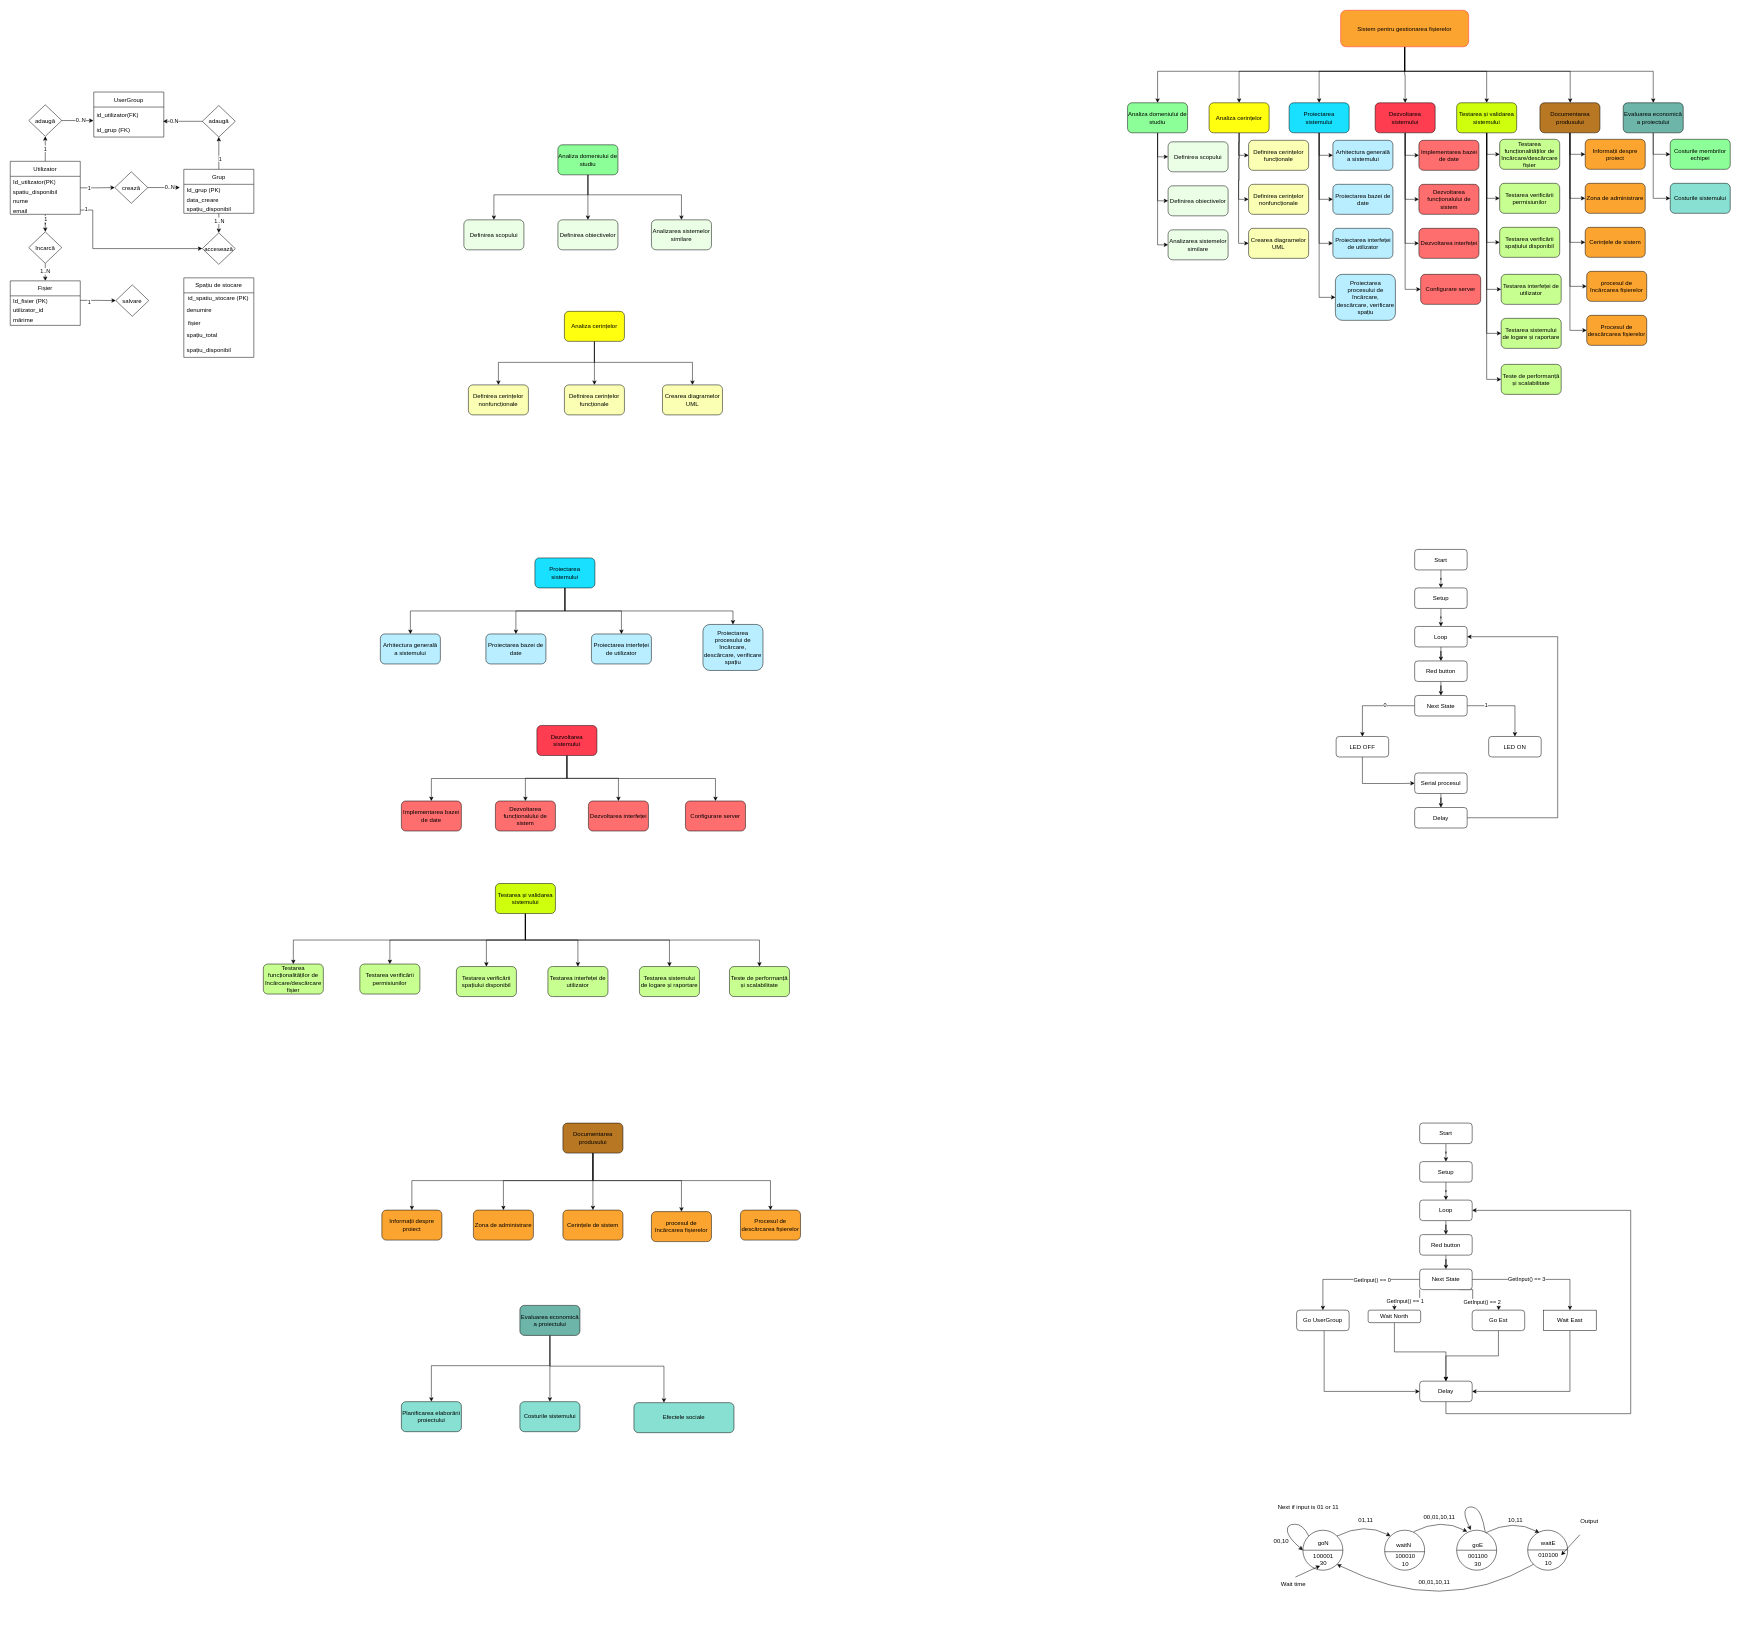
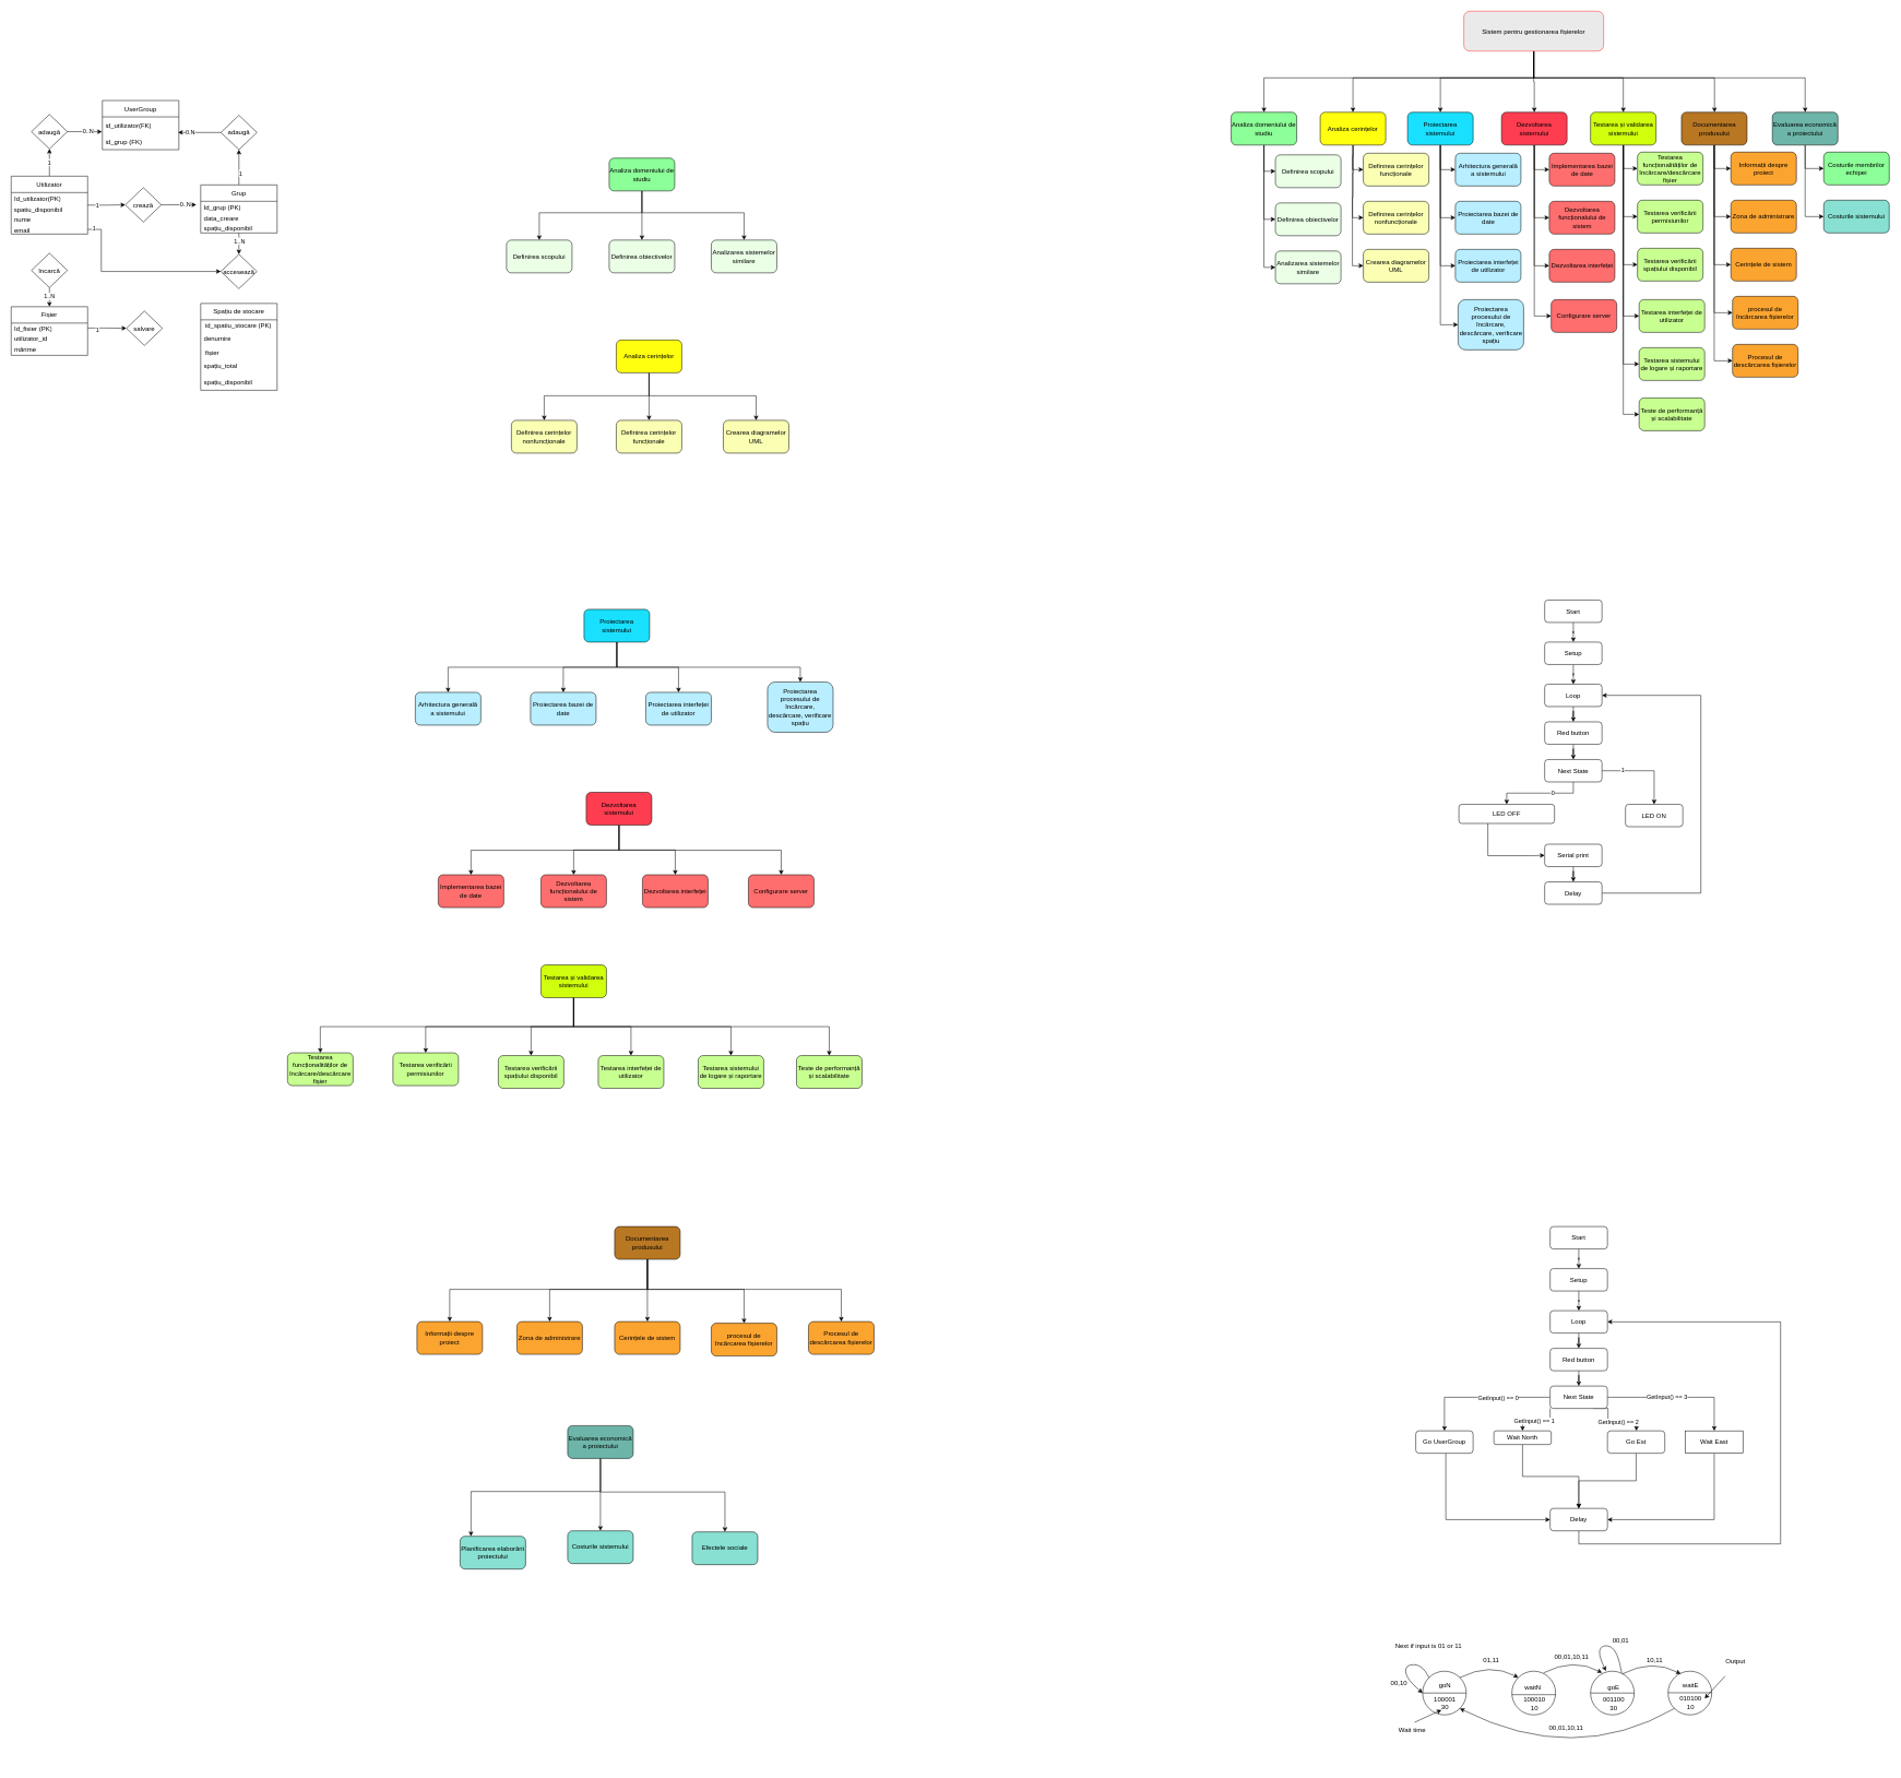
- <mxCell id="9" value="Sistem pentru gestionarea fișierelor" style="rounded=1;whiteSpace=wrap;html=1;fillColor=#fca430;strokeColor=#FF3333;" parent="1" vertex="1"><mxGeometry x="2680" y="20" width="256" height="73" as="geometry" /></mxCell>
+ <mxCell id="9" value="Sistem pentru gestionarea fișierelor" style="rounded=1;whiteSpace=wrap;html=1;fillColor=#EAEAEA;strokeColor=#FF3333;" parent="1" vertex="1"><mxGeometry x="2680" y="20" width="256" height="73" as="geometry" /></mxCell>
- <mxCell id="215" value="" style="edgeStyle=orthogonalEdgeStyle;rounded=0;orthogonalLoop=1;jettySize=auto;html=1;" parent="1" source="220" target="227" edge="1"><mxGeometry relative="1" as="geometry" /></mxCell>
- <mxCell id="216" value="1" style="edgeLabel;html=1;align=center;verticalAlign=middle;resizable=0;points=[];" parent="215" vertex="1" connectable="0"><mxGeometry x="-0.556" y="3" relative="1" as="geometry"><mxPoint x="-3" y="-1" as="offset" /></mxGeometry></mxCell>
- <mxCell id="41" value="LED OFF" style="rounded=1;whiteSpace=wrap;html=1;" parent="1" vertex="1"><mxGeometry x="2671" y="1472" width="105" height="41" as="geometry" /></mxCell>
+ <mxCell id="41" value="LED OFF" style="rounded=1;whiteSpace=wrap;html=1;" parent="1" vertex="1"><mxGeometry x="2671" y="1472" width="175" height="35" as="geometry" /></mxCell>
- <mxCell id="43" value="Serial procesul" style="rounded=1;whiteSpace=wrap;html=1;" parent="1" vertex="1"><mxGeometry x="2828" y="1545" width="105" height="41" as="geometry" /></mxCell>
+ <mxCell id="43" value="Serial print" style="rounded=1;whiteSpace=wrap;html=1;" parent="1" vertex="1"><mxGeometry x="2828" y="1545" width="105" height="41" as="geometry" /></mxCell>
- <mxCell id="212" value="Planificarea elaborării proiectului" style="rounded=1;whiteSpace=wrap;html=1;fillColor=#87E0D1;" parent="1" vertex="1"><mxGeometry x="802" y="2802" width="120" height="60" as="geometry" /></mxCell>
+ <mxCell id="212" value="Planificarea elaborării proiectului" style="rounded=1;whiteSpace=wrap;html=1;fillColor=#87E0D1;" parent="1" vertex="1"><mxGeometry x="842" y="2812" width="120" height="60" as="geometry" /></mxCell>
- <mxCell id="214" value="Efectele sociale" style="rounded=1;whiteSpace=wrap;html=1;fillColor=#87E0D1;" parent="1" vertex="1"><mxGeometry x="1267" y="2804" width="200" height="60" as="geometry" /></mxCell>
+ <mxCell id="214" value="Efectele sociale" style="rounded=1;whiteSpace=wrap;html=1;fillColor=#87E0D1;" parent="1" vertex="1"><mxGeometry x="1267" y="2804" width="120" height="60" as="geometry" /></mxCell>
+ <mxCell id="102" value="00,01" style="text;html=1;align=center;verticalAlign=middle;resizable=0;points=[];autosize=1;strokeColor=none;fillColor=none;" parent="1" vertex="1"><mxGeometry x="2943" y="2990" width="48" height="26" as="geometry" /></mxCell>
